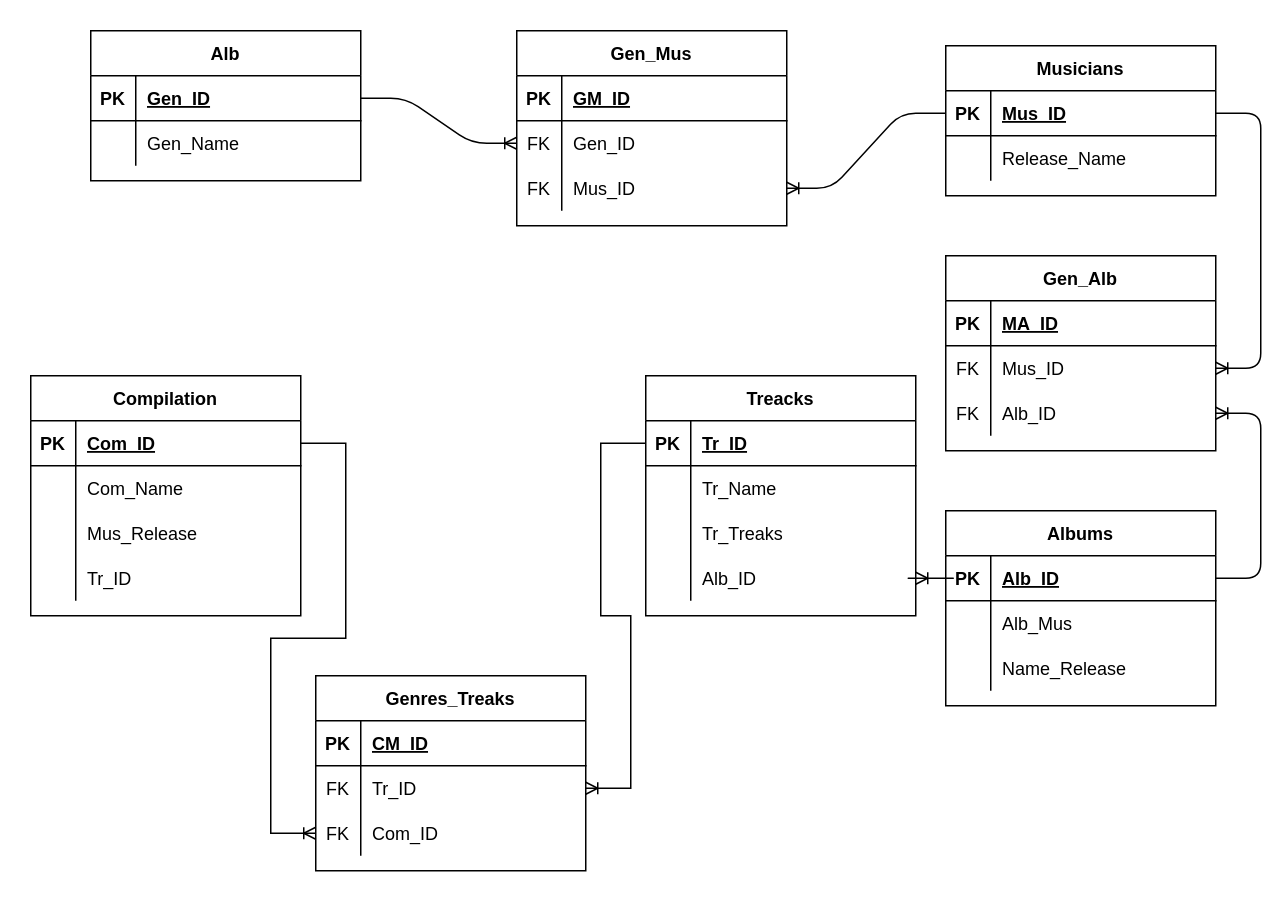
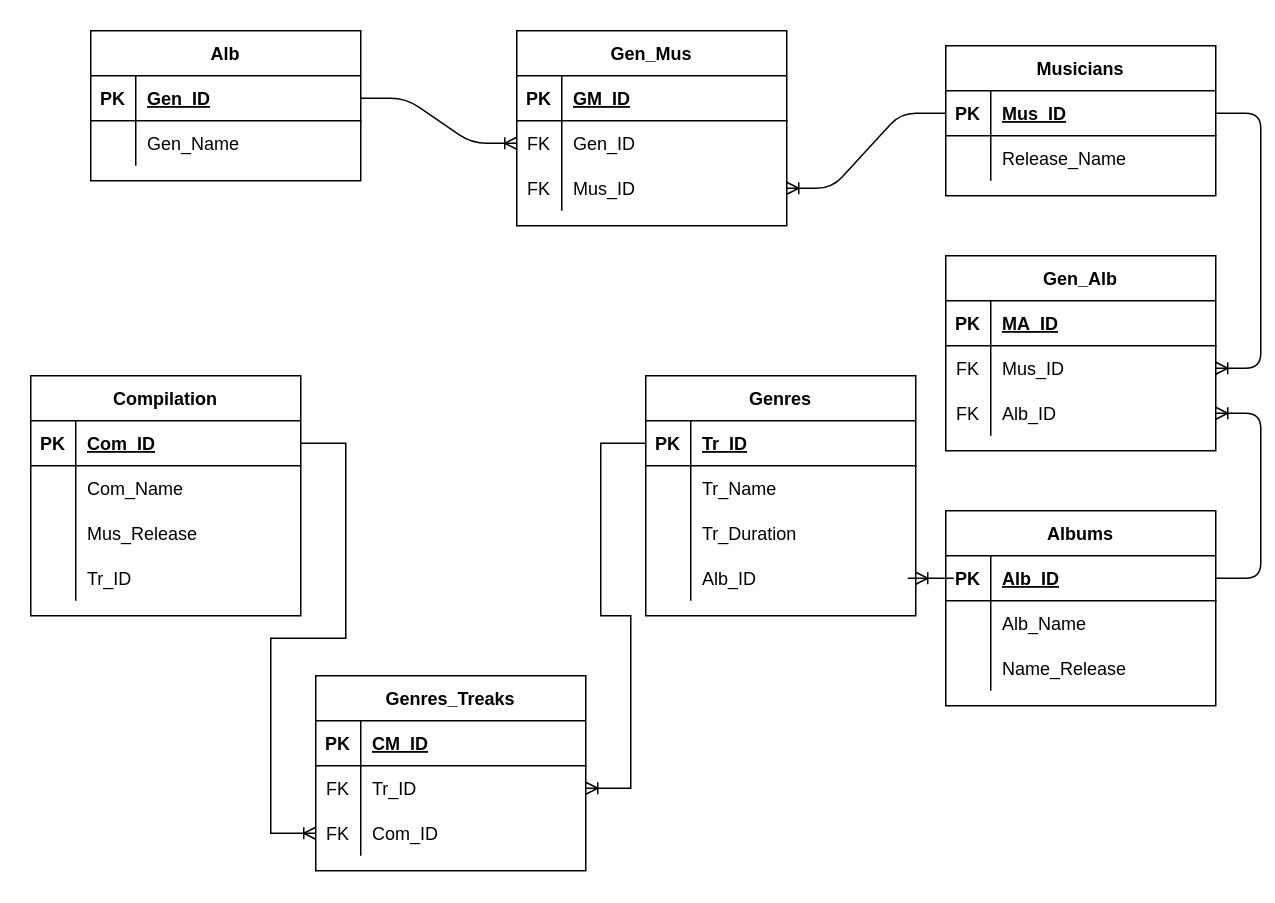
- <mxCell id="36" value="Treacks" style="shape=table;startSize=30;container=1;collapsible=1;childLayout=tableLayout;fixedRows=1;rowLines=0;fontStyle=1;align=center;resizeLast=1;" parent="1" vertex="1"><mxGeometry x="430" y="250" width="180" height="160" as="geometry" /></mxCell>
+ <mxCell id="36" value="Genres" style="shape=table;startSize=30;container=1;collapsible=1;childLayout=tableLayout;fixedRows=1;rowLines=0;fontStyle=1;align=center;resizeLast=1;" parent="1" vertex="1"><mxGeometry x="430" y="250" width="180" height="160" as="geometry" /></mxCell>
- <mxCell id="45" value="Tr_Treaks" style="shape=partialRectangle;connectable=0;fillColor=none;top=0;left=0;bottom=0;right=0;align=left;spacingLeft=6;overflow=hidden;" parent="43" vertex="1"><mxGeometry x="30" width="150" height="30" as="geometry"><mxRectangle width="150" height="30" as="alternateBounds" /></mxGeometry></mxCell>
+ <mxCell id="45" value="Tr_Duration" style="shape=partialRectangle;connectable=0;fillColor=none;top=0;left=0;bottom=0;right=0;align=left;spacingLeft=6;overflow=hidden;" parent="43" vertex="1"><mxGeometry x="30" width="150" height="30" as="geometry"><mxRectangle width="150" height="30" as="alternateBounds" /></mxGeometry></mxCell>
- <mxCell id="32" value="Alb_Mus" style="shape=partialRectangle;connectable=0;fillColor=none;top=0;left=0;bottom=0;right=0;align=left;spacingLeft=6;overflow=hidden;" parent="30" vertex="1"><mxGeometry x="30" width="150" height="30" as="geometry"><mxRectangle width="150" height="30" as="alternateBounds" /></mxGeometry></mxCell>
+ <mxCell id="32" value="Alb_Name" style="shape=partialRectangle;connectable=0;fillColor=none;top=0;left=0;bottom=0;right=0;align=left;spacingLeft=6;overflow=hidden;" parent="30" vertex="1"><mxGeometry x="30" width="150" height="30" as="geometry"><mxRectangle width="150" height="30" as="alternateBounds" /></mxGeometry></mxCell>
